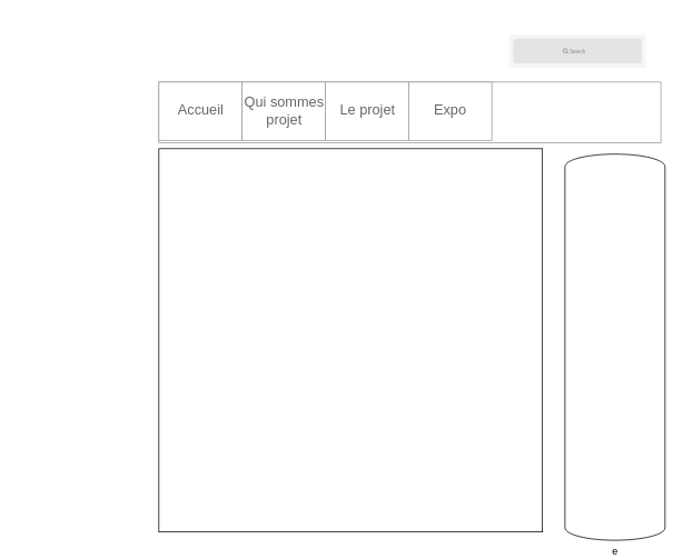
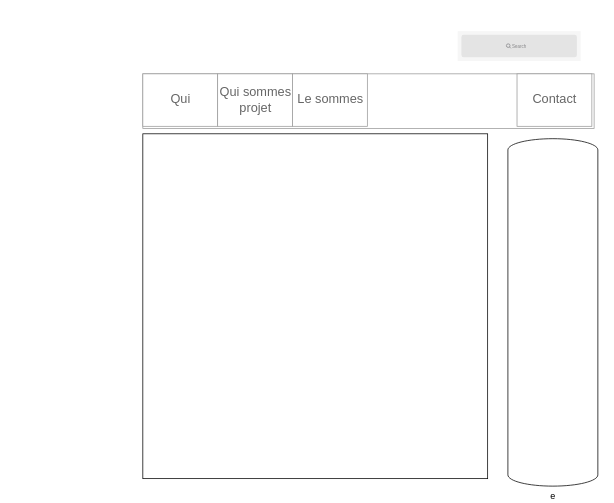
- <mxCell id="4" value="Accueil" style="strokeColor=inherit;fillColor=inherit;gradientColor=inherit;strokeWidth=1;shadow=0;dashed=0;align=center;html=1;shape=mxgraph.mockup.forms.rrect;rSize=0;fontSize=17;fontColor=#666666;" vertex="1" parent="3"><mxGeometry width="99.833" height="70" as="geometry" /></mxCell>
+ <mxCell id="4" value="Qui" style="strokeColor=inherit;fillColor=inherit;gradientColor=inherit;strokeWidth=1;shadow=0;dashed=0;align=center;html=1;shape=mxgraph.mockup.forms.rrect;rSize=0;fontSize=17;fontColor=#666666;" vertex="1" parent="3"><mxGeometry width="99.833" height="70" as="geometry" /></mxCell>
- <mxCell id="6" value="Le projet" style="strokeColor=inherit;fillColor=inherit;gradientColor=inherit;strokeWidth=1;shadow=0;dashed=0;align=center;html=1;shape=mxgraph.mockup.forms.rrect;rSize=0;fontSize=17;fontColor=#666666;" vertex="1" parent="3"><mxGeometry x="199.667" width="99.833" height="70" as="geometry" /></mxCell>
+ <mxCell id="6" value="Le sommes" style="strokeColor=inherit;fillColor=inherit;gradientColor=inherit;strokeWidth=1;shadow=0;dashed=0;align=center;html=1;shape=mxgraph.mockup.forms.rrect;rSize=0;fontSize=17;fontColor=#666666;" vertex="1" parent="3"><mxGeometry x="199.667" width="99.833" height="70" as="geometry" /></mxCell>
- <mxCell id="7" value="Expo" style="strokeColor=inherit;fillColor=inherit;gradientColor=inherit;strokeWidth=1;shadow=0;dashed=0;align=center;html=1;shape=mxgraph.mockup.forms.rrect;rSize=0;fontSize=17;fontColor=#666666;" vertex="1" parent="3"><mxGeometry x="299.5" width="99.833" height="70" as="geometry" /></mxCell>
+ <mxCell id="8" value="Contact" style="strokeColor=inherit;fillColor=inherit;gradientColor=inherit;strokeWidth=1;shadow=0;dashed=0;align=center;html=1;shape=mxgraph.mockup.forms.rrect;rSize=0;fontSize=17;fontColor=#666666;" vertex="1" parent="3"><mxGeometry x="499.167" width="99.833" height="70" as="geometry" /></mxCell>
